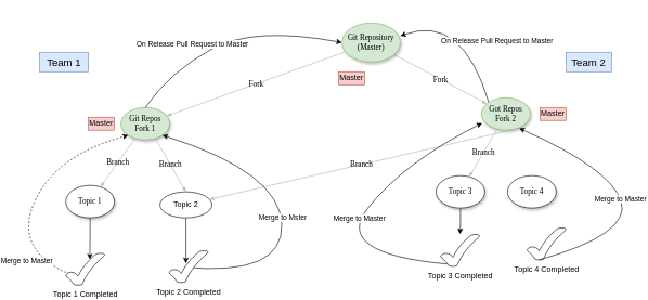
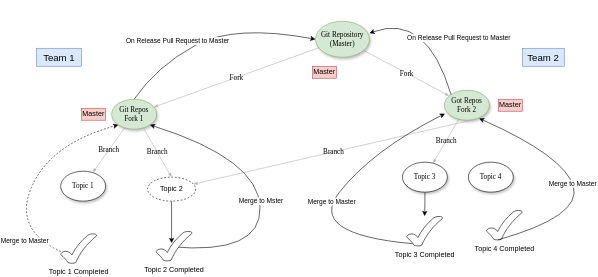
- <mxCell id="16" value="Topic 2" style="ellipse;whiteSpace=wrap;html=1;" parent="1" vertex="1"><mxGeometry x="245" y="295" width="80" height="40" as="geometry" /></mxCell>
+ <mxCell id="16" value="Topic 2" style="ellipse;whiteSpace=wrap;html=1;dashed=1;" parent="1" vertex="1"><mxGeometry x="245" y="295" width="80" height="40" as="geometry" /></mxCell>
- <mxCell id="11" value="" style="edgeStyle=orthogonalEdgeStyle;rounded=0;orthogonalLoop=1;jettySize=auto;html=1;entryX=0.617;entryY=0.2;entryDx=0;entryDy=0;entryPerimeter=0;" parent="1" source="12" target="27" edge="1"><mxGeometry relative="1" as="geometry" /></mxCell>
